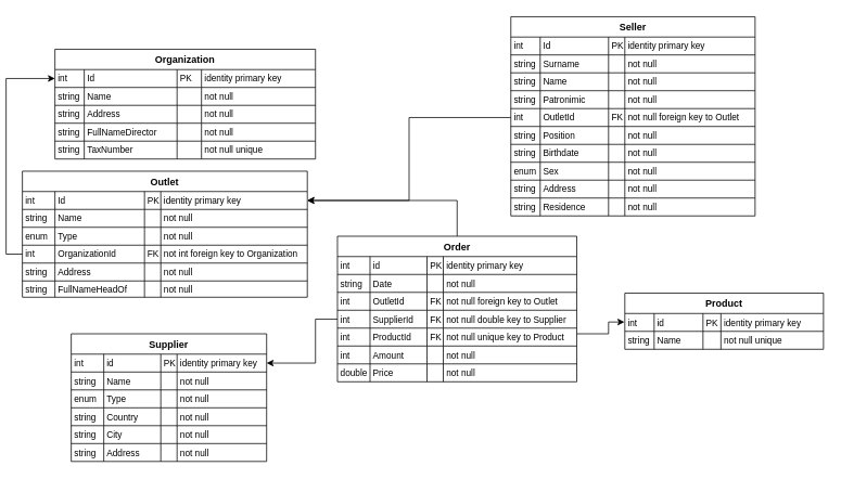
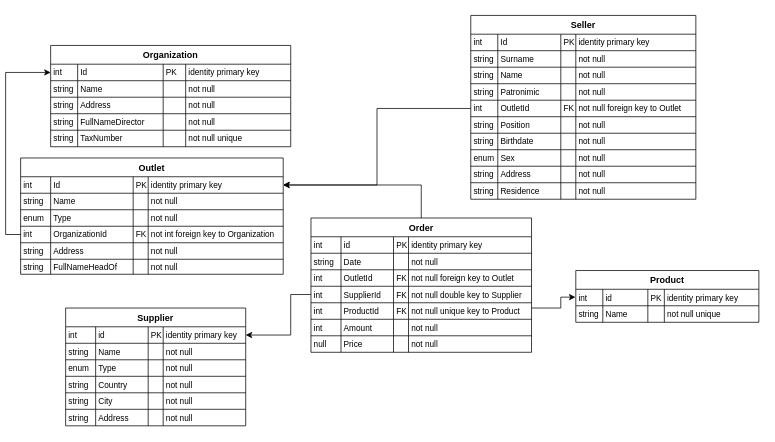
- <mxCell id="185" value="double" style="shape=partialRectangle;connectable=0;fillColor=none;top=0;left=0;bottom=0;right=0;align=left;spacingLeft=2;overflow=hidden;fontSize=11;" parent="184" vertex="1"><mxGeometry width="40" height="22" as="geometry"><mxRectangle width="40" height="22" as="alternateBounds" /></mxGeometry></mxCell>
+ <mxCell id="185" value="null" style="shape=partialRectangle;connectable=0;fillColor=none;top=0;left=0;bottom=0;right=0;align=left;spacingLeft=2;overflow=hidden;fontSize=11;" parent="184" vertex="1"><mxGeometry width="40" height="22" as="geometry"><mxRectangle width="40" height="22" as="alternateBounds" /></mxGeometry></mxCell>
